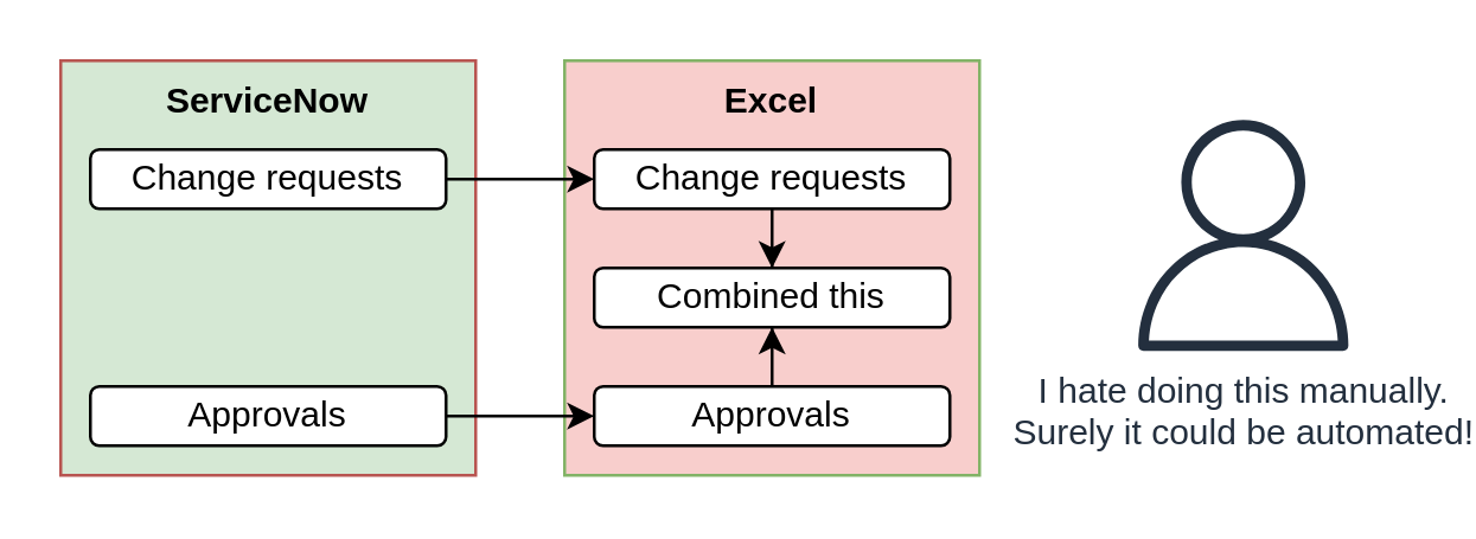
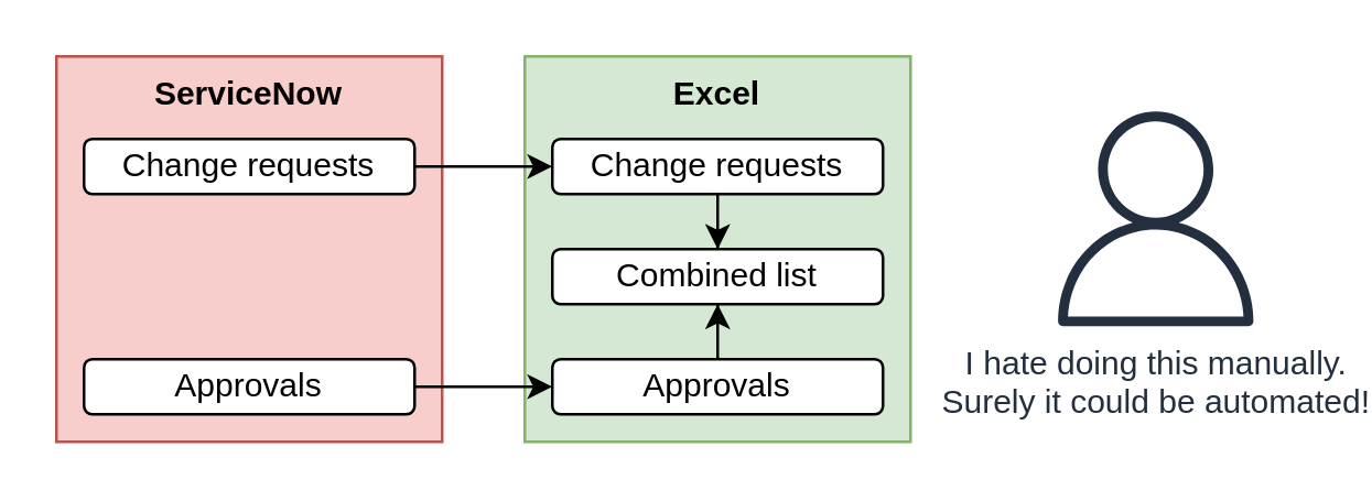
- <mxCell id="2" value="Excel" style="rounded=0;whiteSpace=wrap;html=1;verticalAlign=top;fontStyle=1;fillColor=#f8cecc;strokeColor=#82b366;" vertex="1" parent="1"><mxGeometry x="190" y="20" width="140" height="140" as="geometry" /></mxCell>
+ <mxCell id="2" value="Excel" style="rounded=0;whiteSpace=wrap;html=1;verticalAlign=top;fontStyle=1;fillColor=#d5e8d4;strokeColor=#82b366;" vertex="1" parent="1"><mxGeometry x="190" y="20" width="140" height="140" as="geometry" /></mxCell>
- <mxCell id="3" value="ServiceNow" style="rounded=0;whiteSpace=wrap;html=1;fillColor=#d5e8d4;strokeColor=#b85450;verticalAlign=top;fontStyle=1;" vertex="1" parent="1"><mxGeometry x="20" y="20" width="140" height="140" as="geometry" /></mxCell>
+ <mxCell id="3" value="ServiceNow" style="rounded=0;whiteSpace=wrap;html=1;fillColor=#f8cecc;strokeColor=#b85450;verticalAlign=top;fontStyle=1" vertex="1" parent="1"><mxGeometry x="20" y="20" width="140" height="140" as="geometry" /></mxCell>
- <mxCell id="12" value="Combined this" style="rounded=1;whiteSpace=wrap;html=1;" vertex="1" parent="1"><mxGeometry x="200" y="90" width="120" height="20" as="geometry" /></mxCell>
+ <mxCell id="12" value="Combined list" style="rounded=1;whiteSpace=wrap;html=1;" vertex="1" parent="1"><mxGeometry x="200" y="90" width="120" height="20" as="geometry" /></mxCell>
